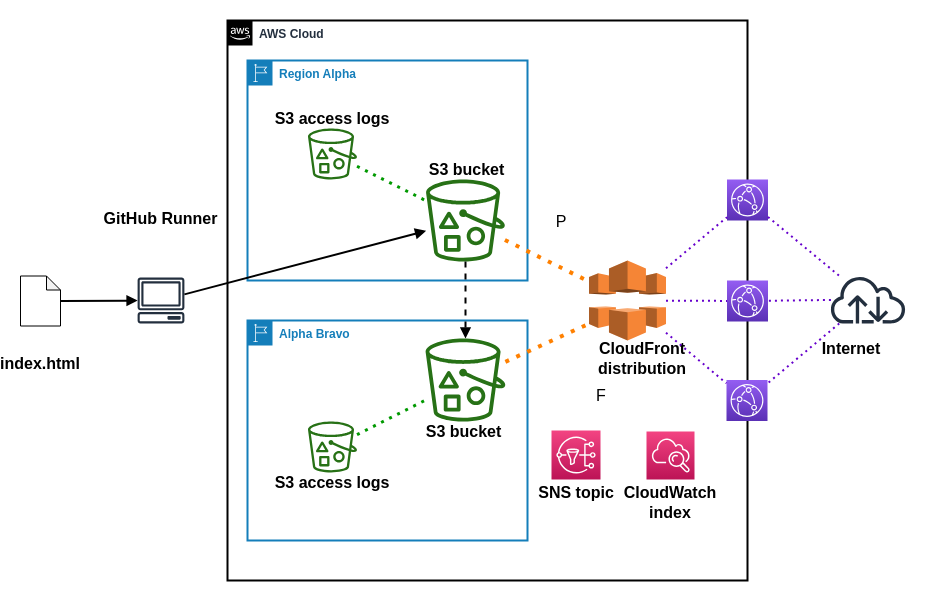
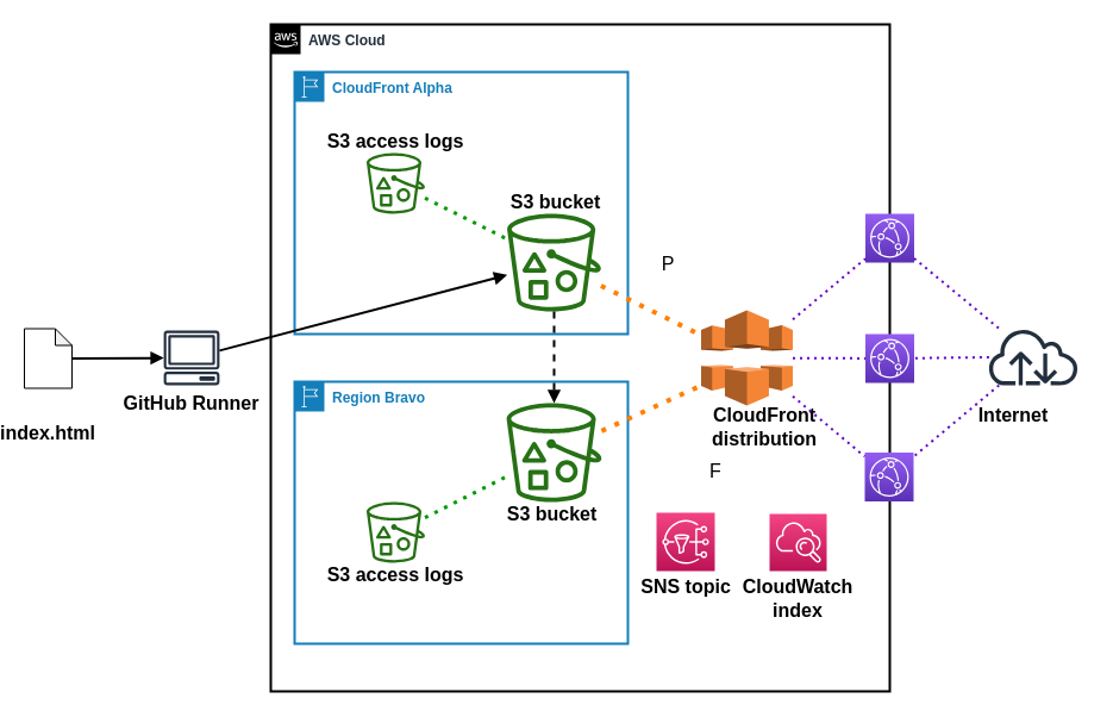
- <mxCell id="4" value="&lt;b&gt;Region Alpha&lt;/b&gt;" style="points=[[0,0],[0.25,0],[0.5,0],[0.75,0],[1,0],[1,0.25],[1,0.5],[1,0.75],[1,1],[0.75,1],[0.5,1],[0.25,1],[0,1],[0,0.75],[0,0.5],[0,0.25]];outlineConnect=0;gradientColor=none;html=1;whiteSpace=wrap;fontSize=12;fontStyle=0;shape=mxgraph.aws4.group;grIcon=mxgraph.aws4.group_region;strokeColor=#147EBA;fillColor=none;verticalAlign=top;align=left;spacingLeft=30;fontColor=#147EBA;dashed=0;strokeWidth=2;" parent="1" vertex="1"><mxGeometry x="247" y="60" width="280" height="220" as="geometry" /></mxCell>
+ <mxCell id="4" value="&lt;b&gt;CloudFront Alpha&lt;/b&gt;" style="points=[[0,0],[0.25,0],[0.5,0],[0.75,0],[1,0],[1,0.25],[1,0.5],[1,0.75],[1,1],[0.75,1],[0.5,1],[0.25,1],[0,1],[0,0.75],[0,0.5],[0,0.25]];outlineConnect=0;gradientColor=none;html=1;whiteSpace=wrap;fontSize=12;fontStyle=0;shape=mxgraph.aws4.group;grIcon=mxgraph.aws4.group_region;strokeColor=#147EBA;fillColor=none;verticalAlign=top;align=left;spacingLeft=30;fontColor=#147EBA;dashed=0;strokeWidth=2;" parent="1" vertex="1"><mxGeometry x="247" y="60" width="280" height="220" as="geometry" /></mxCell>
- <mxCell id="6" value="GitHub Runner" style="text;html=1;strokeColor=none;fillColor=none;align=center;verticalAlign=middle;whiteSpace=wrap;rounded=0;fontStyle=1;fontSize=16;fontFamily=Helvetica;" parent="1" vertex="1"><mxGeometry x="101" y="203" width="119" height="30" as="geometry" /></mxCell>
+ <mxCell id="6" value="GitHub Runner" style="text;html=1;strokeColor=none;fillColor=none;align=center;verticalAlign=middle;whiteSpace=wrap;rounded=0;fontStyle=1;fontSize=16;fontFamily=Helvetica;" parent="1" vertex="1"><mxGeometry x="101" y="323" width="119" height="30" as="geometry" /></mxCell>
- <mxCell id="3" value="&lt;b&gt;Alpha Bravo&lt;/b&gt;" style="points=[[0,0],[0.25,0],[0.5,0],[0.75,0],[1,0],[1,0.25],[1,0.5],[1,0.75],[1,1],[0.75,1],[0.5,1],[0.25,1],[0,1],[0,0.75],[0,0.5],[0,0.25]];outlineConnect=0;gradientColor=none;html=1;whiteSpace=wrap;fontSize=12;fontStyle=0;shape=mxgraph.aws4.group;grIcon=mxgraph.aws4.group_region;strokeColor=#147EBA;fillColor=none;verticalAlign=top;align=left;spacingLeft=30;fontColor=#147EBA;dashed=0;strokeWidth=2;" parent="1" vertex="1"><mxGeometry x="247" y="320" width="280" height="220" as="geometry" /></mxCell>
+ <mxCell id="3" value="&lt;b&gt;Region Bravo&lt;/b&gt;" style="points=[[0,0],[0.25,0],[0.5,0],[0.75,0],[1,0],[1,0.25],[1,0.5],[1,0.75],[1,1],[0.75,1],[0.5,1],[0.25,1],[0,1],[0,0.75],[0,0.5],[0,0.25]];outlineConnect=0;gradientColor=none;html=1;whiteSpace=wrap;fontSize=12;fontStyle=0;shape=mxgraph.aws4.group;grIcon=mxgraph.aws4.group_region;strokeColor=#147EBA;fillColor=none;verticalAlign=top;align=left;spacingLeft=30;fontColor=#147EBA;dashed=0;strokeWidth=2;" parent="1" vertex="1"><mxGeometry x="247" y="320" width="280" height="220" as="geometry" /></mxCell>
